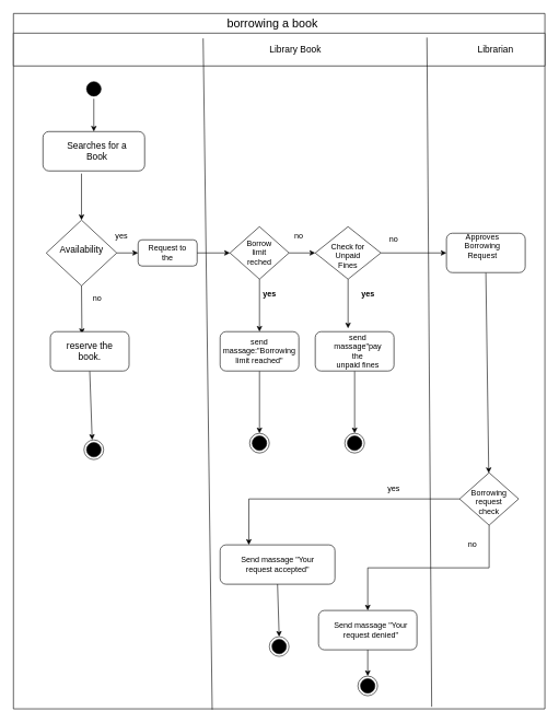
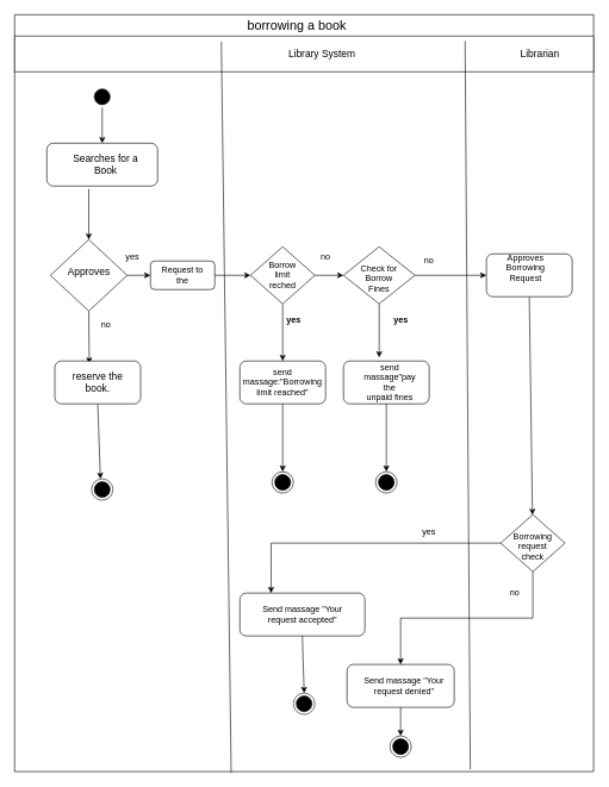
- <mxCell id="7" value="&lt;font style=&quot;font-size: 14px;&quot;&gt; Library Book&lt;/font&gt;" style="text;html=1;align=center;verticalAlign=middle;whiteSpace=wrap;rounded=0;" vertex="1" parent="1"><mxGeometry x="370" y="60" width="160" height="30" as="geometry" /></mxCell>
+ <mxCell id="7" value="&lt;font style=&quot;font-size: 14px;&quot;&gt; Library System&lt;/font&gt;" style="text;html=1;align=center;verticalAlign=middle;whiteSpace=wrap;rounded=0;" vertex="1" parent="1"><mxGeometry x="370" y="60" width="160" height="30" as="geometry" /></mxCell>
- <mxCell id="17" value="&lt;font style=&quot;font-size: 14px;&quot;&gt; Availability&lt;/font&gt;" style="text;html=1;align=center;verticalAlign=middle;whiteSpace=wrap;rounded=0;" vertex="1" parent="1"><mxGeometry x="93.75" y="365" width="60" height="30" as="geometry" /></mxCell>
+ <mxCell id="17" value="&lt;font style=&quot;font-size: 14px;&quot;&gt; Approves&lt;/font&gt;" style="text;html=1;align=center;verticalAlign=middle;whiteSpace=wrap;rounded=0;" vertex="1" parent="1"><mxGeometry x="93.75" y="365" width="60" height="30" as="geometry" /></mxCell>
- <mxCell id="40" value="Check for Unpaid Fines" style="text;html=1;align=center;verticalAlign=middle;whiteSpace=wrap;rounded=0;" vertex="1" parent="1"><mxGeometry x="500" y="375" width="60" height="30" as="geometry" /></mxCell>
+ <mxCell id="40" value="Check for Borrow Fines" style="text;html=1;align=center;verticalAlign=middle;whiteSpace=wrap;rounded=0;" vertex="1" parent="1"><mxGeometry x="500" y="375" width="60" height="30" as="geometry" /></mxCell>
